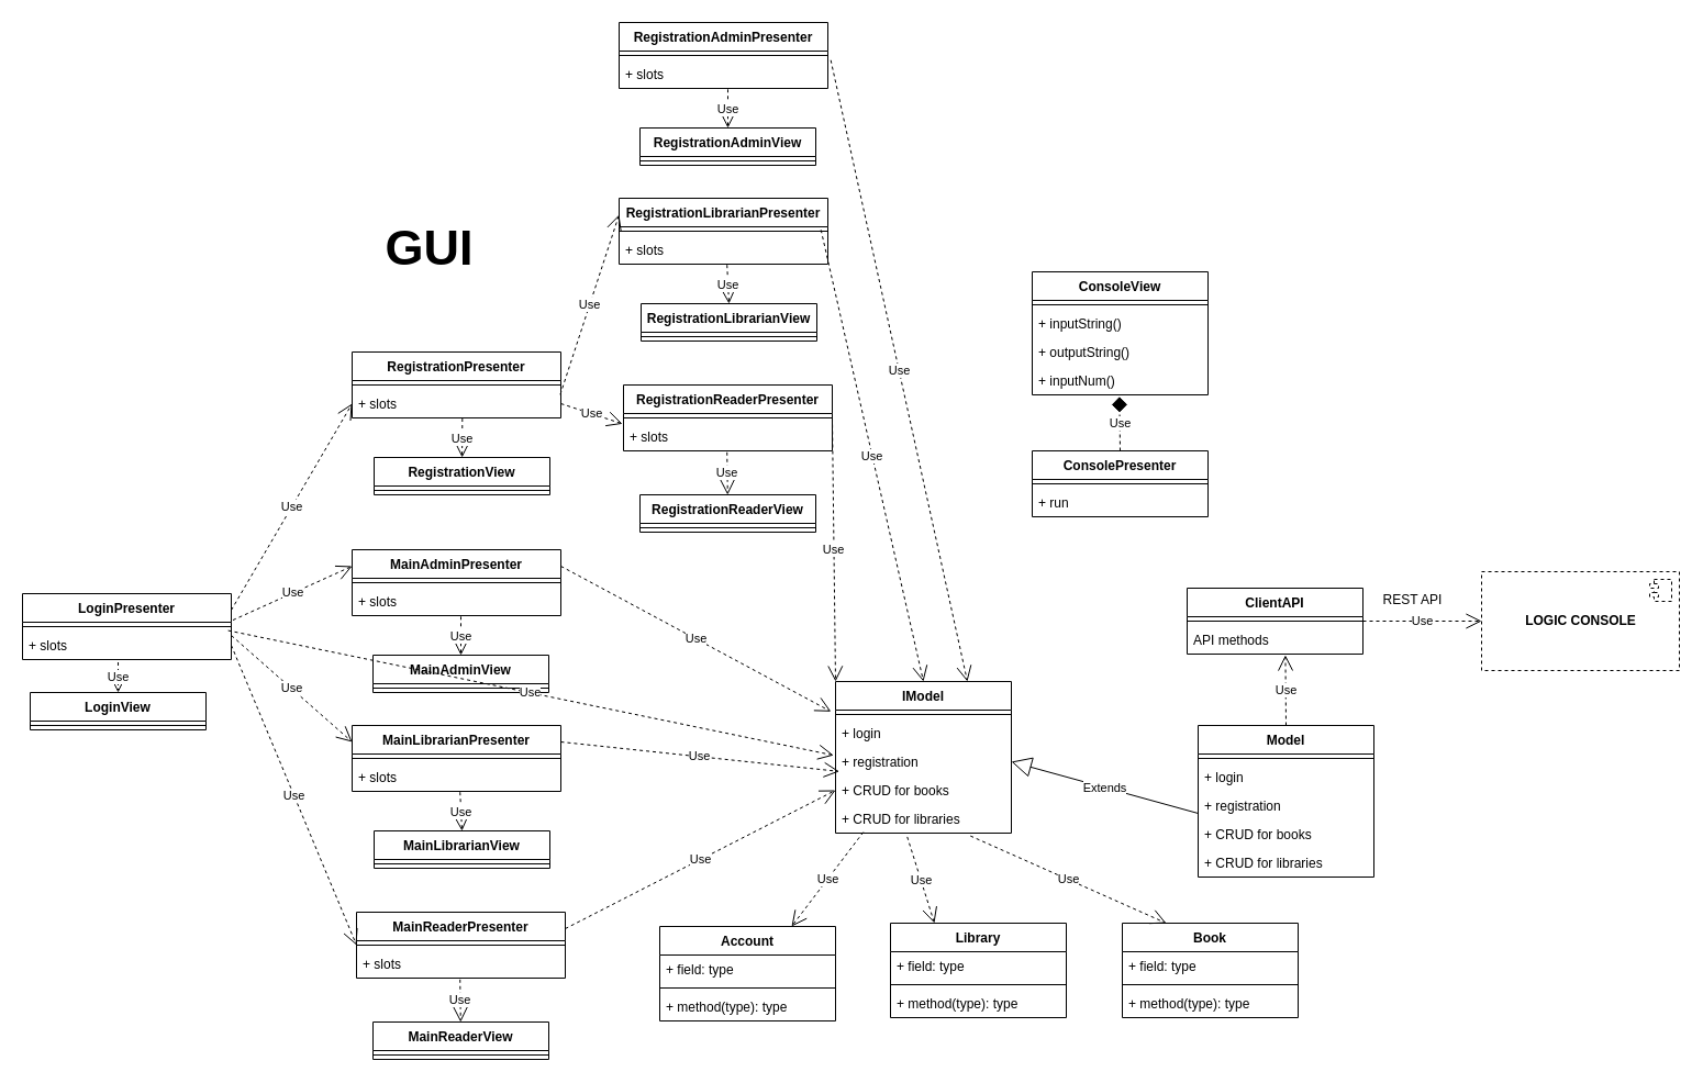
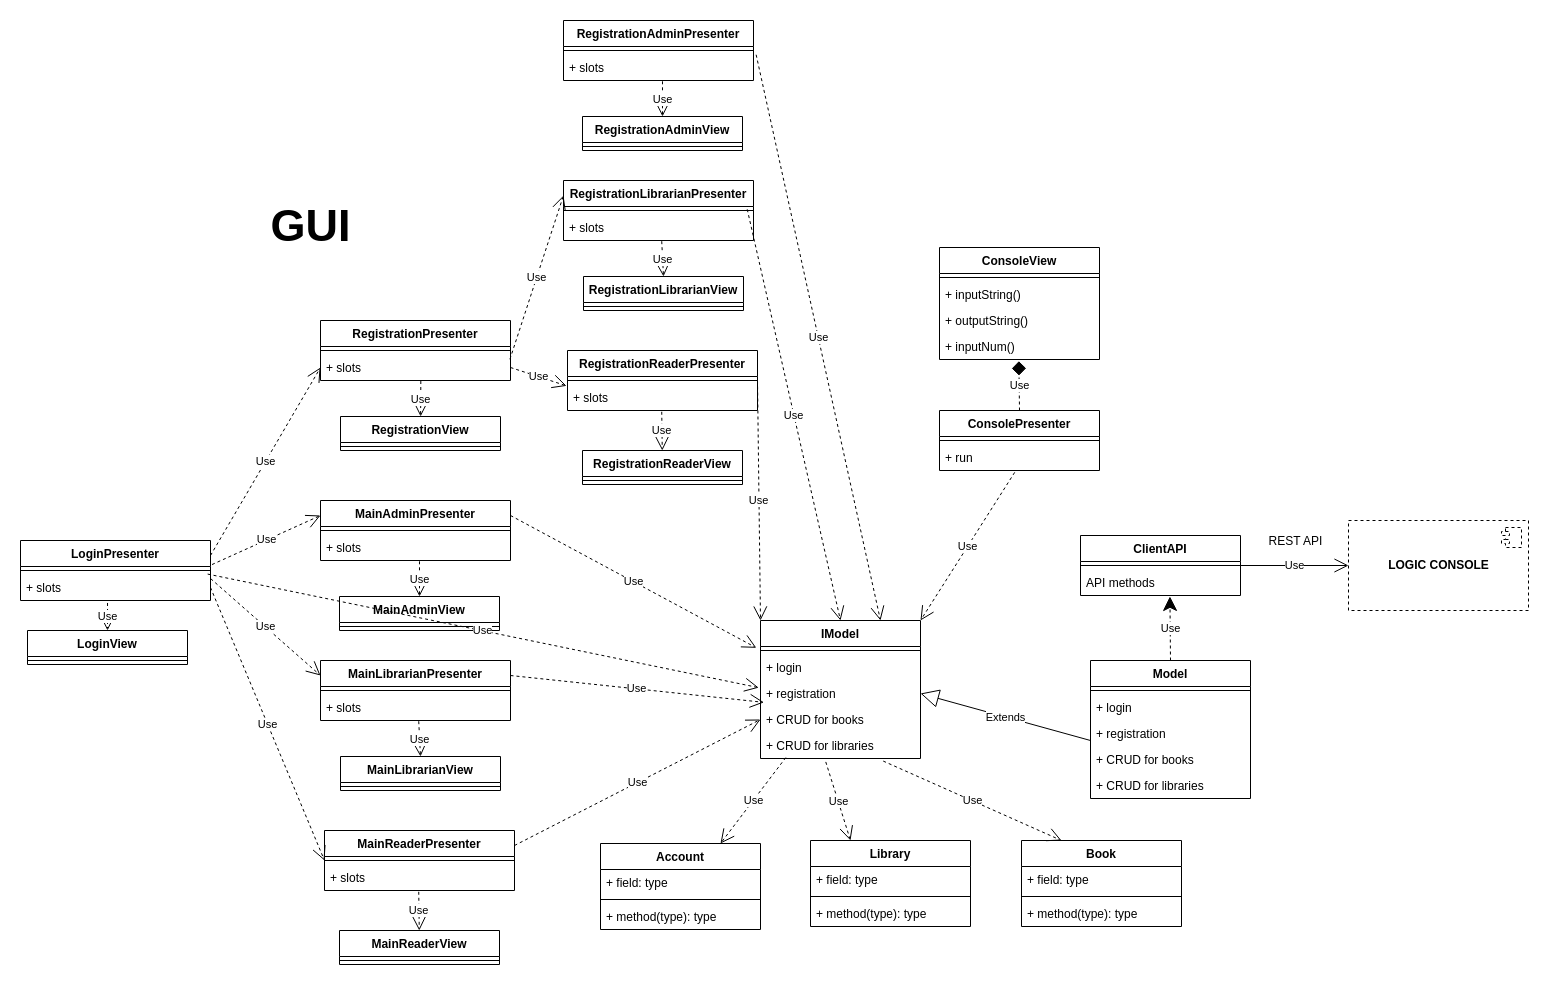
- <mxCell id="95" value="&lt;b&gt;&lt;font style=&quot;font-size: 45px;&quot;&gt;GUI&lt;/font&gt;&lt;/b&gt;" style="text;html=1;align=center;verticalAlign=middle;resizable=0;points=[];autosize=1;strokeColor=none;fillColor=none;" vertex="1" parent="1"><mxGeometry x="340" y="210" width="100" height="30" as="geometry" /></mxCell>
+ <mxCell id="95" value="&lt;b&gt;&lt;font style=&quot;font-size: 45px;&quot;&gt;GUI&lt;/font&gt;&lt;/b&gt;" style="text;html=1;align=center;verticalAlign=middle;resizable=0;points=[];autosize=1;strokeColor=none;fillColor=none;" vertex="1" parent="1"><mxGeometry x="260" y="210" width="100" height="30" as="geometry" /></mxCell>
+ <mxCell id="105" value="Use" style="endArrow=open;endSize=12;dashed=1;html=1;rounded=0;exitX=0.47;exitY=1.072;exitDx=0;exitDy=0;entryX=1;entryY=0;entryDx=0;entryDy=0;exitPerimeter=0;" edge="1" parent="1" source="98" target="56"><mxGeometry width="160" relative="1" as="geometry"><mxPoint x="1634" y="230" as="sourcePoint" /><mxPoint x="1508.32" y="172.73" as="targetPoint" /></mxGeometry></mxCell>
- <mxCell id="109" value="REST API" style="text;html=1;align=center;verticalAlign=middle;resizable=0;points=[];autosize=1;strokeColor=none;fillColor=none;fontSize=12;" vertex="1" parent="1"><mxGeometry x="1250" y="536" width="70" height="20" as="geometry" /></mxCell>
+ <mxCell id="109" value="REST API" style="text;html=1;align=center;verticalAlign=middle;resizable=0;points=[];autosize=1;strokeColor=none;fillColor=none;fontSize=12;" vertex="1" parent="1"><mxGeometry x="1260" y="531" width="70" height="20" as="geometry" /></mxCell>
- <mxCell id="108" value="Use" style="endArrow=open;endSize=12;dashed=1;html=1;rounded=0;entryX=0;entryY=0.5;entryDx=0;entryDy=0;exitX=1;exitY=0.5;exitDx=0;exitDy=0;" edge="1" parent="1" source="62" target="106"><mxGeometry width="160" relative="1" as="geometry"><mxPoint x="1298" y="565" as="sourcePoint" /><mxPoint x="1148.96" y="586.878" as="targetPoint" /></mxGeometry></mxCell>
+ <mxCell id="108" value="Use" style="endArrow=open;endSize=12;dashed=0;html=1;rounded=0;entryX=0;entryY=0.5;entryDx=0;entryDy=0;exitX=1;exitY=0.5;exitDx=0;exitDy=0;" edge="1" parent="1" source="62" target="106"><mxGeometry width="160" relative="1" as="geometry"><mxPoint x="1298" y="565" as="sourcePoint" /><mxPoint x="1148.96" y="586.878" as="targetPoint" /></mxGeometry></mxCell>
- <mxCell id="80" value="Use" style="endArrow=open;endSize=12;dashed=1;html=1;rounded=0;entryX=0.559;entryY=1.036;entryDx=0;entryDy=0;exitX=0.5;exitY=0;exitDx=0;exitDy=0;entryPerimeter=0;" edge="1" parent="1" target="64" source="88"><mxGeometry width="160" relative="1" as="geometry"><mxPoint x="1250" y="733" as="sourcePoint" /><mxPoint x="1080" y="917" as="targetPoint" /></mxGeometry></mxCell>
+ <mxCell id="80" value="Use" style="endArrow=classic;endSize=12;dashed=1;html=1;rounded=0;entryX=0.559;entryY=1.036;entryDx=0;entryDy=0;exitX=0.5;exitY=0;exitDx=0;exitDy=0;entryPerimeter=0;" edge="1" parent="1" target="64" source="88"><mxGeometry width="160" relative="1" as="geometry"><mxPoint x="1250" y="733" as="sourcePoint" /><mxPoint x="1080" y="917" as="targetPoint" /></mxGeometry></mxCell>
